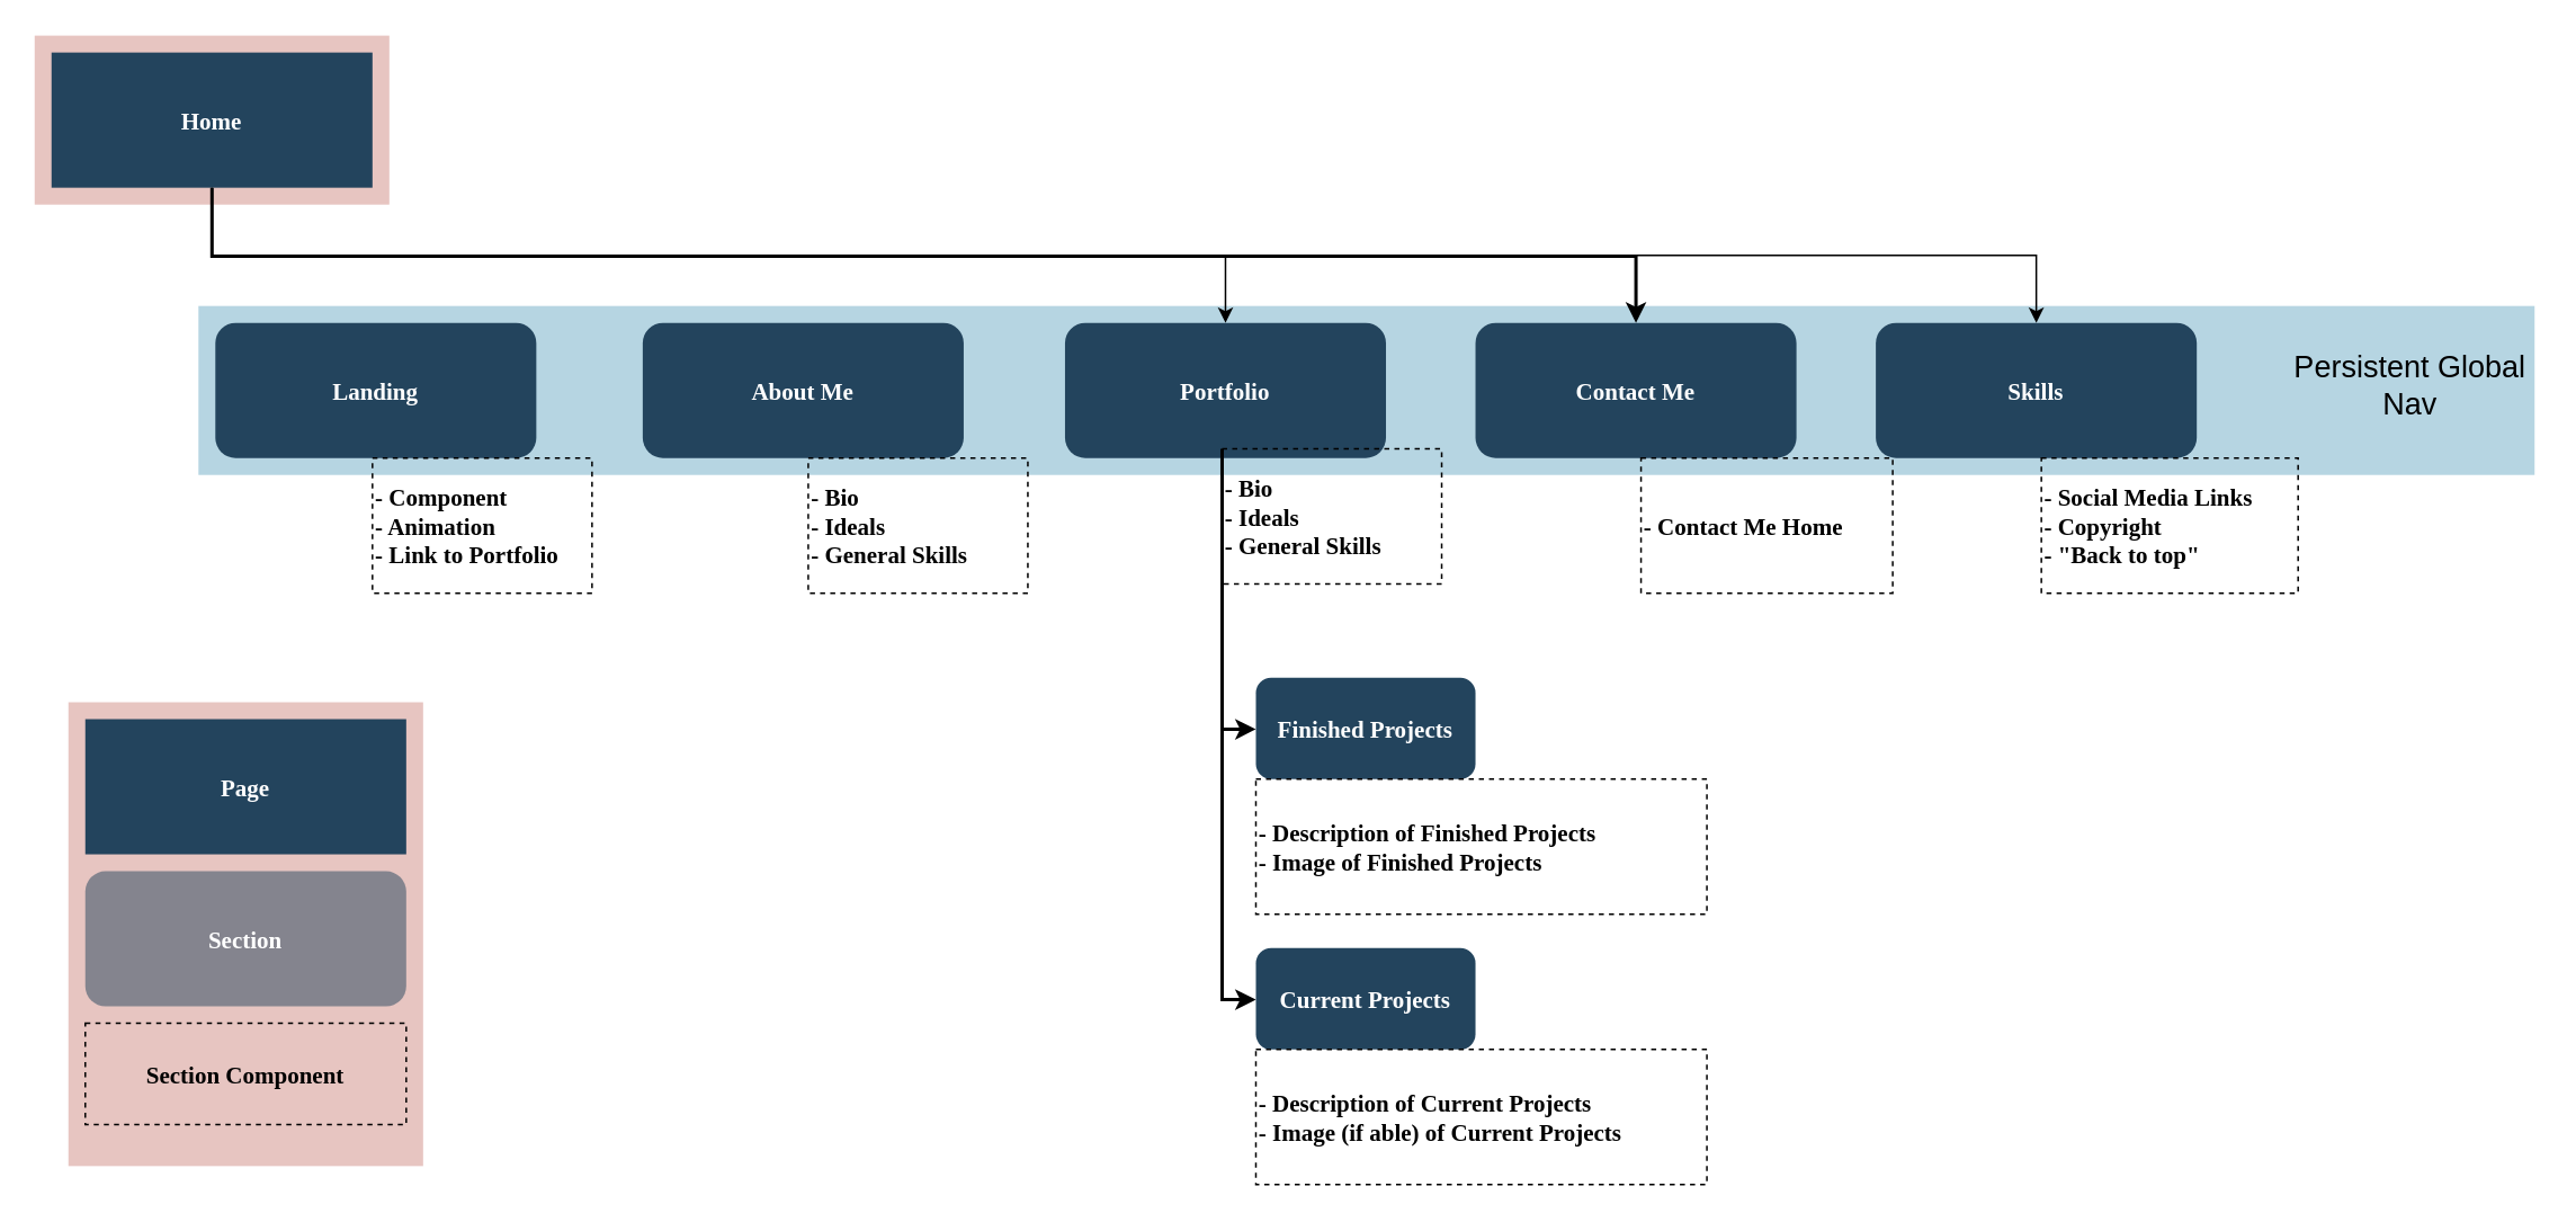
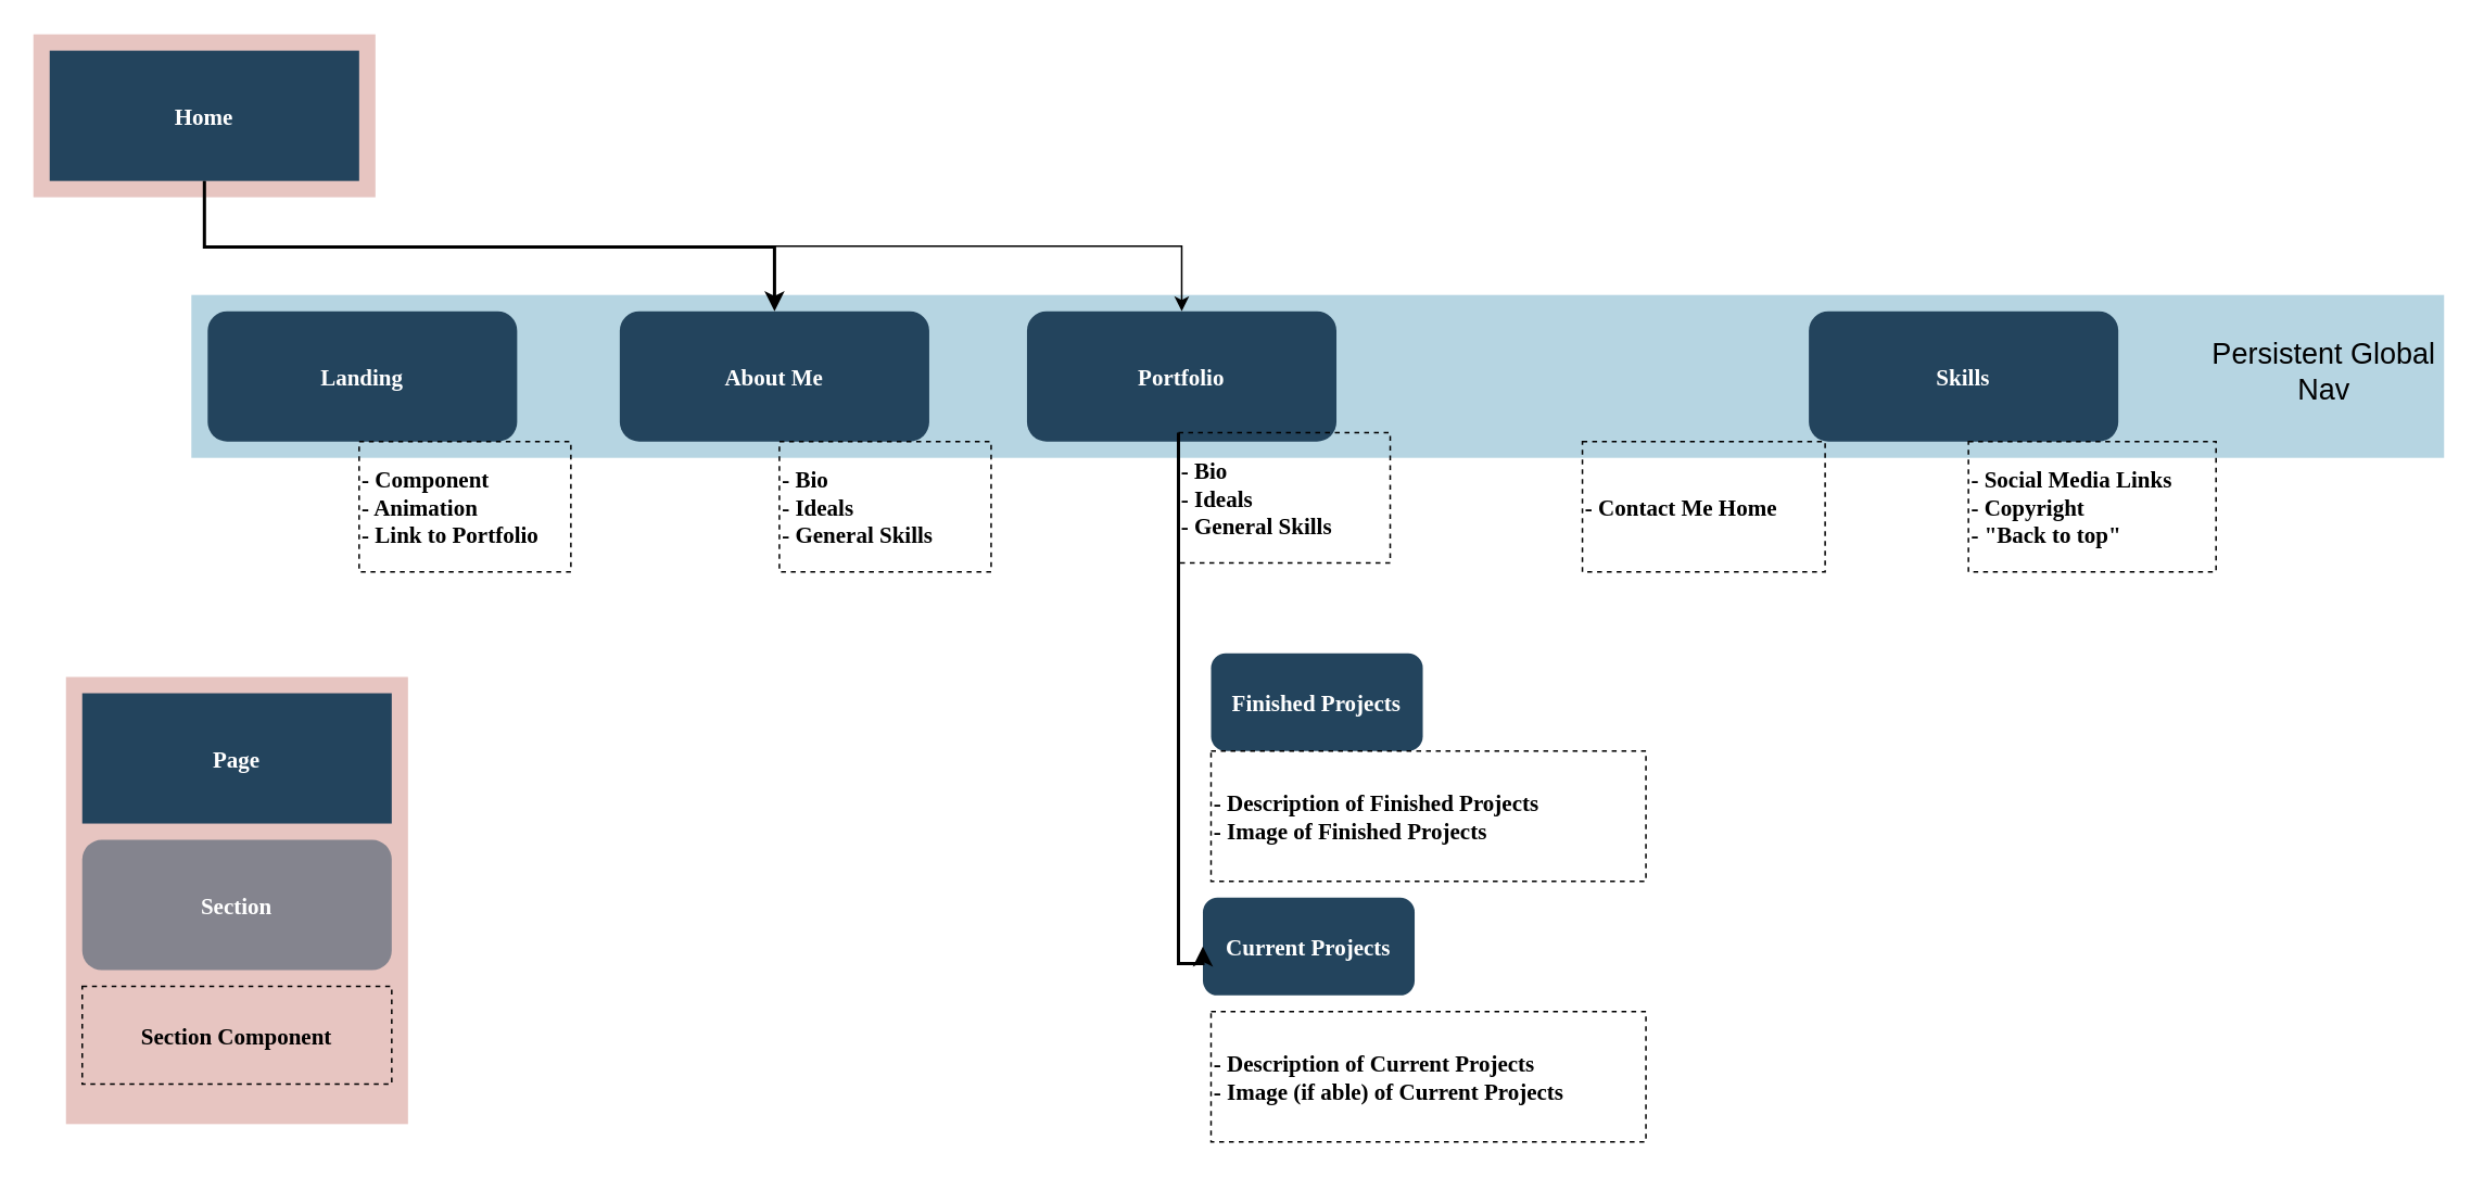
- <mxCell id="5" style="edgeStyle=orthogonalEdgeStyle;rounded=0;orthogonalLoop=1;jettySize=auto;html=1;exitX=0.5;exitY=1;exitDx=0;exitDy=0;" edge="1" parent="1" source="6" target="28"><mxGeometry relative="1" as="geometry" /></mxCell>
+ <mxCell id="13" value="" style="edgeStyle=elbowEdgeStyle;elbow=vertical;strokeWidth=2;rounded=0" parent="1" source="6" target="10" edge="1"><mxGeometry x="347" y="225.5" width="100" height="100" as="geometry"><mxPoint x="882" y="130.5" as="sourcePoint" /><mxPoint x="1487" y="200.5" as="targetPoint" /></mxGeometry></mxCell>
- <mxCell id="8" value="" style="edgeStyle=elbowEdgeStyle;elbow=vertical;strokeWidth=2;rounded=0" parent="1" source="6" target="7" edge="1"><mxGeometry x="337" y="215.5" width="100" height="100" as="geometry"><mxPoint x="357" y="170.5" as="sourcePoint" /><mxPoint x="457" y="70.5" as="targetPoint" /></mxGeometry></mxCell>
- <mxCell id="7" value="Contact Me" style="rounded=1;fillColor=#23445D;gradientColor=none;strokeColor=none;fontColor=#FFFFFF;fontStyle=1;fontFamily=Tahoma;fontSize=14" parent="1" vertex="1"><mxGeometry x="873" y="190.5" width="190" height="80" as="geometry" /></mxCell>
- <mxCell id="14" value="" style="edgeStyle=elbowEdgeStyle;elbow=vertical;strokeWidth=2;rounded=0;entryX=0;entryY=0.5;entryDx=0;entryDy=0;" parent="1" source="9" target="12" edge="1"><mxGeometry x="-360" y="135.5" width="100" height="100" as="geometry"><mxPoint x="-340" y="90.5" as="sourcePoint" /><mxPoint x="-240" y="-9.5" as="targetPoint" /><Array as="points"><mxPoint x="723" y="431" /></Array></mxGeometry></mxCell>
- <mxCell id="23" value="Current Projects" style="rounded=1;fillColor=#23445D;gradientColor=none;strokeColor=none;fontColor=#FFFFFF;fontStyle=1;fontFamily=Tahoma;fontSize=14" vertex="1" parent="1"><mxGeometry x="743" y="560.5" width="130" height="60" as="geometry" /></mxCell>
+ <mxCell id="23" value="Current Projects" style="rounded=1;fillColor=#23445D;gradientColor=none;strokeColor=none;fontColor=#FFFFFF;fontStyle=1;fontFamily=Tahoma;fontSize=14" vertex="1" parent="1"><mxGeometry x="738" y="550.5" width="130" height="60" as="geometry" /></mxCell>
